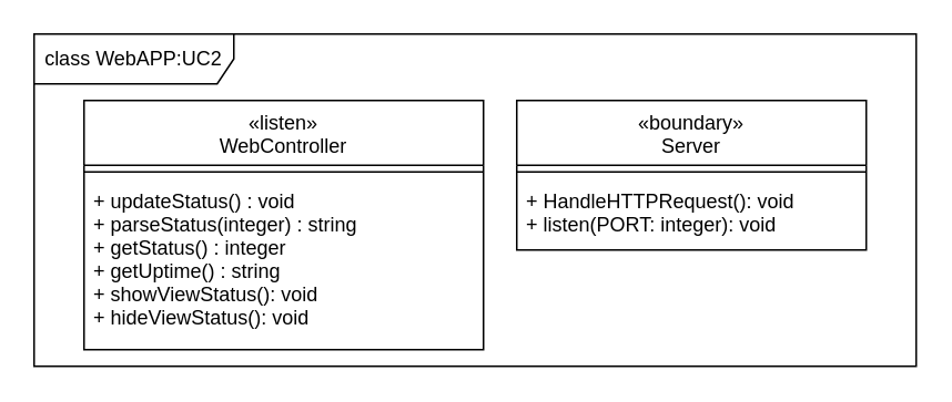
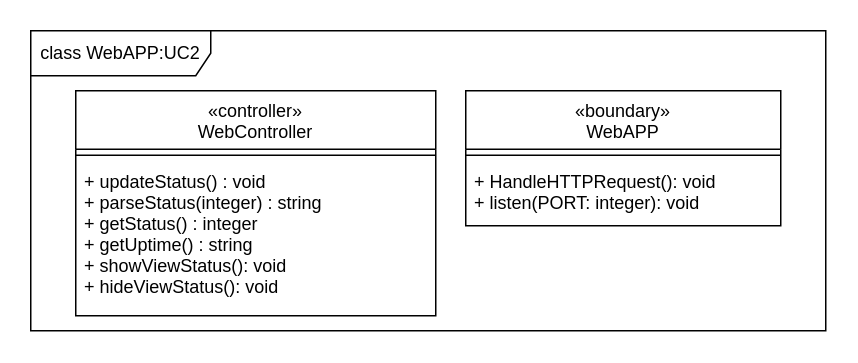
- <mxCell id="3" value="«listen»&#10;WebController" style="swimlane;fontStyle=0;align=center;verticalAlign=top;childLayout=stackLayout;horizontal=1;startSize=39;horizontalStack=0;resizeParent=1;resizeParentMax=0;resizeLast=0;collapsible=1;marginBottom=0;" vertex="1" parent="1"><mxGeometry x="50" y="60" width="240" height="150" as="geometry" /></mxCell>
+ <mxCell id="3" value="«controller»&#10;WebController" style="swimlane;fontStyle=0;align=center;verticalAlign=top;childLayout=stackLayout;horizontal=1;startSize=39;horizontalStack=0;resizeParent=1;resizeParentMax=0;resizeLast=0;collapsible=1;marginBottom=0;" vertex="1" parent="1"><mxGeometry x="50" y="60" width="240" height="150" as="geometry" /></mxCell>
- <mxCell id="6" value="«boundary»&#10;Server" style="swimlane;fontStyle=0;align=center;verticalAlign=top;childLayout=stackLayout;horizontal=1;startSize=39;horizontalStack=0;resizeParent=1;resizeParentMax=0;resizeLast=0;collapsible=1;marginBottom=0;" vertex="1" parent="1"><mxGeometry x="310" y="60" width="210" height="90" as="geometry" /></mxCell>
+ <mxCell id="6" value="«boundary»&#10;WebAPP" style="swimlane;fontStyle=0;align=center;verticalAlign=top;childLayout=stackLayout;horizontal=1;startSize=39;horizontalStack=0;resizeParent=1;resizeParentMax=0;resizeLast=0;collapsible=1;marginBottom=0;" vertex="1" parent="1"><mxGeometry x="310" y="60" width="210" height="90" as="geometry" /></mxCell>
